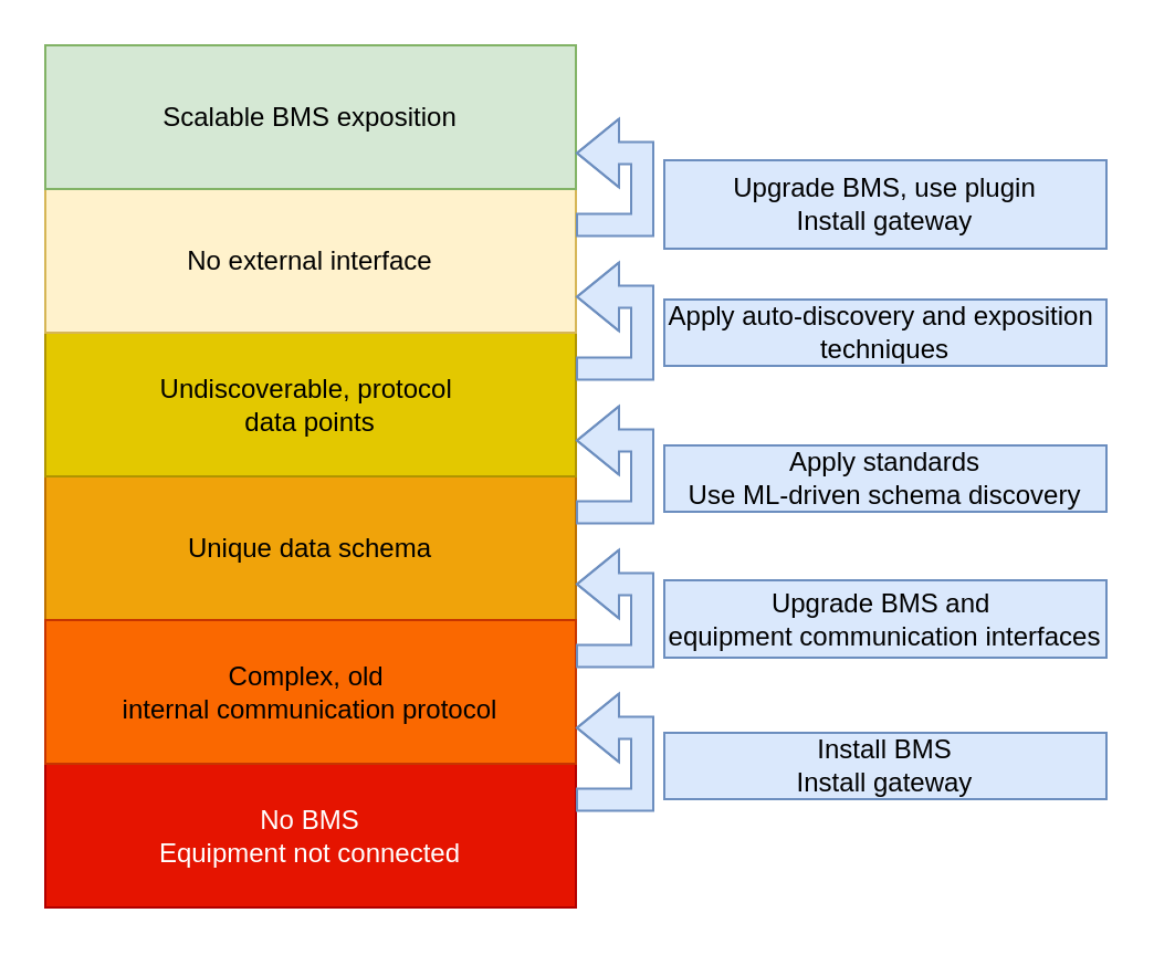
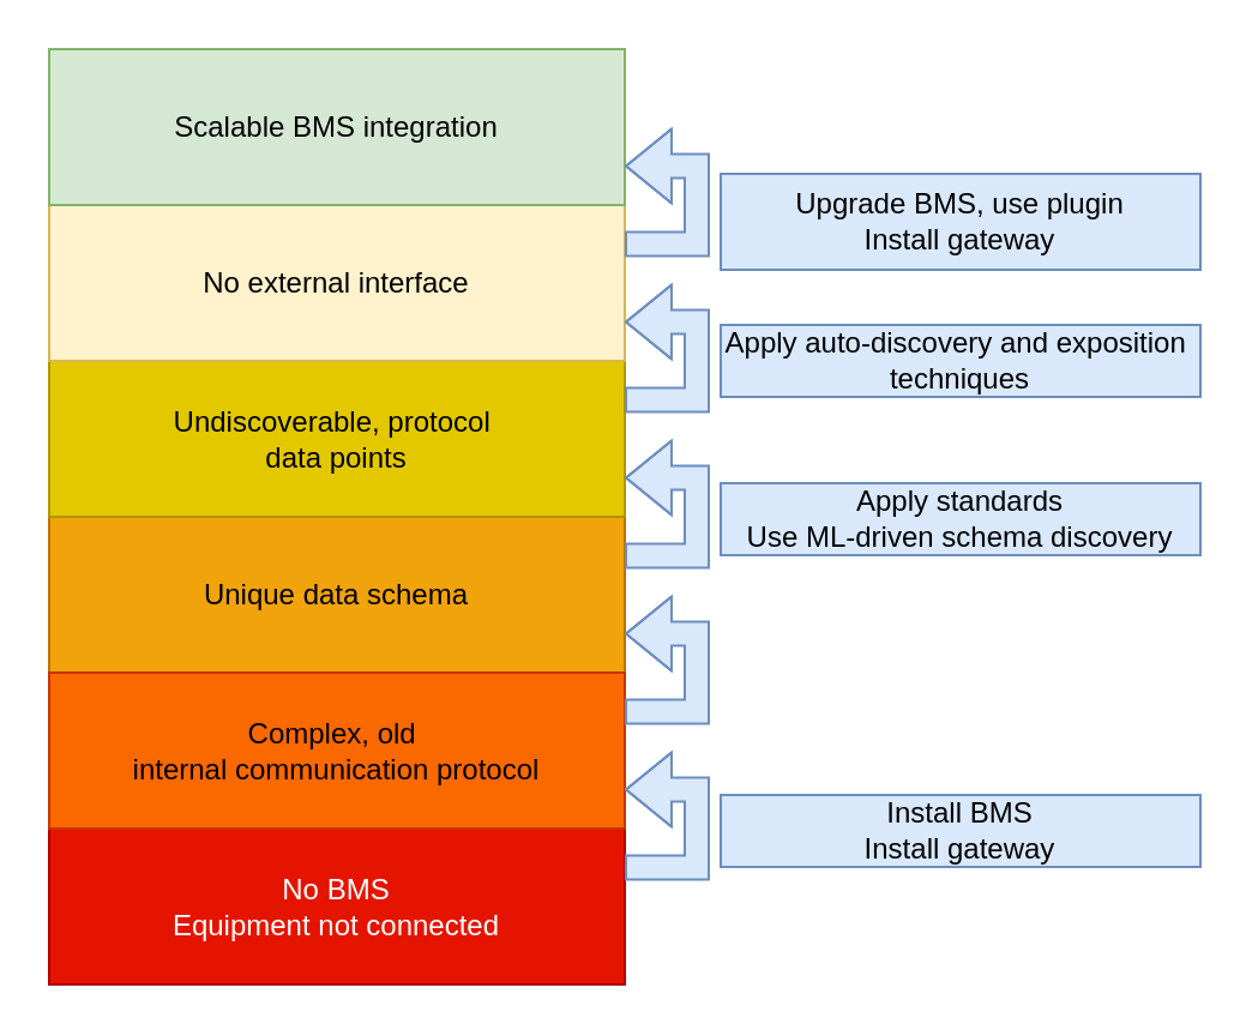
- <mxCell id="7" value="Scalable BMS exposition" style="text;html=1;align=center;verticalAlign=middle;whiteSpace=wrap;rounded=0;fillColor=#d5e8d4;strokeColor=#82b366;direction=south;" vertex="1" parent="1"><mxGeometry x="20" y="20" width="240" height="65" as="geometry" /></mxCell>
+ <mxCell id="7" value="Scalable BMS integration" style="text;html=1;align=center;verticalAlign=middle;whiteSpace=wrap;rounded=0;fillColor=#d5e8d4;strokeColor=#82b366;direction=south;" vertex="1" parent="1"><mxGeometry x="20" y="20" width="240" height="65" as="geometry" /></mxCell>
- <mxCell id="14" value="Upgrade BMS and&amp;nbsp;&lt;div&gt;equipment communication interfaces&lt;/div&gt;" style="text;html=1;align=center;verticalAlign=middle;whiteSpace=wrap;rounded=0;strokeColor=#6c8ebf;fillColor=#dae8fc;" vertex="1" parent="1"><mxGeometry x="300" y="262" width="200" height="35" as="geometry" /></mxCell>
